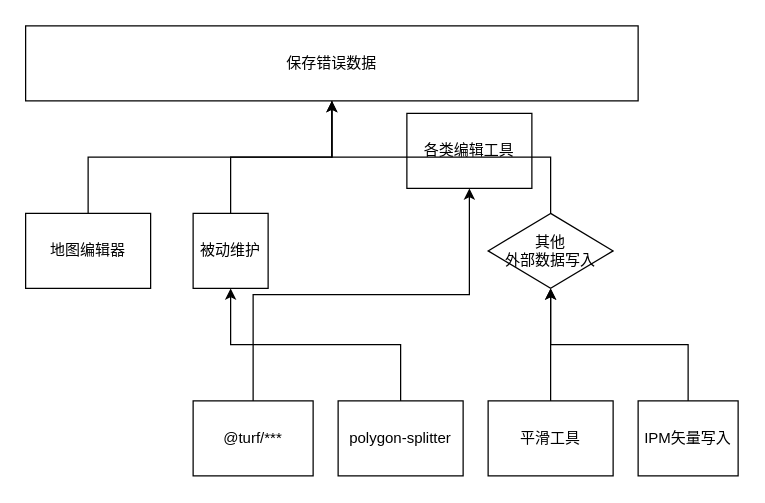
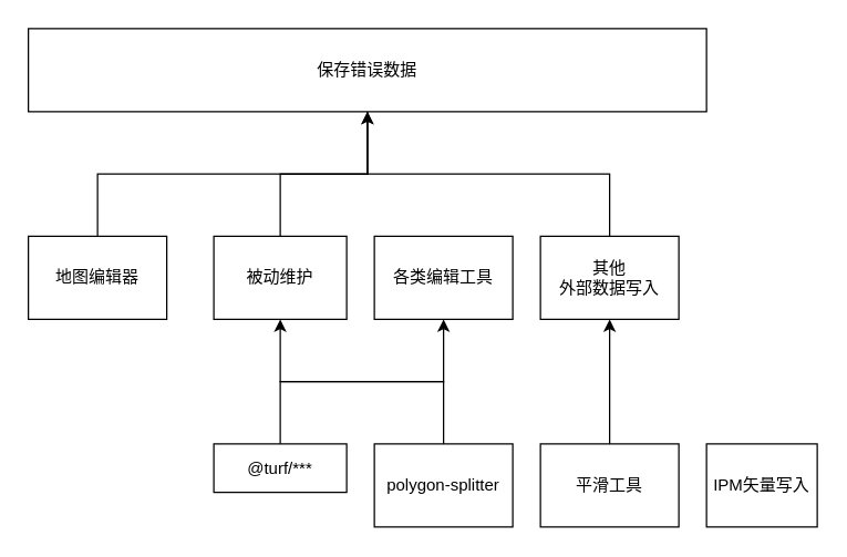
- <mxCell id="4" value="各类编辑工具" style="rounded=0;whiteSpace=wrap;html=1;" vertex="1" parent="1"><mxGeometry x="325" y="90" width="100" height="60" as="geometry" /></mxCell>
+ <mxCell id="4" value="各类编辑工具" style="rounded=0;whiteSpace=wrap;html=1;" vertex="1" parent="1"><mxGeometry x="270" y="170" width="100" height="60" as="geometry" /></mxCell>
- <mxCell id="3" value="被动维护" style="rounded=0;whiteSpace=wrap;html=1;" vertex="1" parent="1"><mxGeometry x="154" y="170" width="60" height="60" as="geometry" /></mxCell>
+ <mxCell id="3" value="被动维护" style="rounded=0;whiteSpace=wrap;html=1;" vertex="1" parent="1"><mxGeometry x="154" y="170" width="96" height="60" as="geometry" /></mxCell>
- <mxCell id="7" value="其他&lt;br&gt;外部数据写入" style="rhombus;whiteSpace=wrap;html=1;" vertex="1" parent="1"><mxGeometry x="390" y="170" width="100" height="60" as="geometry" /></mxCell>
+ <mxCell id="7" value="其他&lt;br&gt;外部数据写入" style="rounded=0;whiteSpace=wrap;html=1;" vertex="1" parent="1"><mxGeometry x="390" y="170" width="100" height="60" as="geometry" /></mxCell>
- <mxCell id="6" style="edgeStyle=orthogonalEdgeStyle;rounded=0;orthogonalLoop=1;jettySize=auto;html=1;exitX=0.5;exitY=1;exitDx=0;exitDy=0;entryX=0.5;entryY=0;entryDx=0;entryDy=0;startArrow=classic;startFill=1;endArrow=none;endFill=0;" edge="1" parent="1" source="7" target="17"><mxGeometry relative="1" as="geometry" /></mxCell>
- <mxCell id="10" value="@turf/***" style="rounded=0;whiteSpace=wrap;html=1;" vertex="1" parent="1"><mxGeometry x="154" y="320" width="96" height="60" as="geometry" /></mxCell>
+ <mxCell id="10" value="@turf/***" style="rounded=0;whiteSpace=wrap;html=1;" vertex="1" parent="1"><mxGeometry x="154" y="320" width="96" height="35" as="geometry" /></mxCell>
